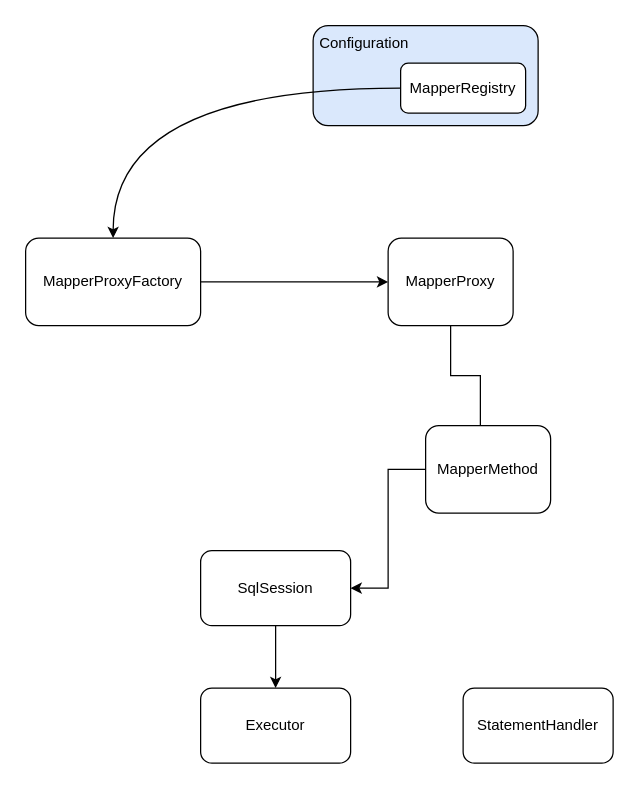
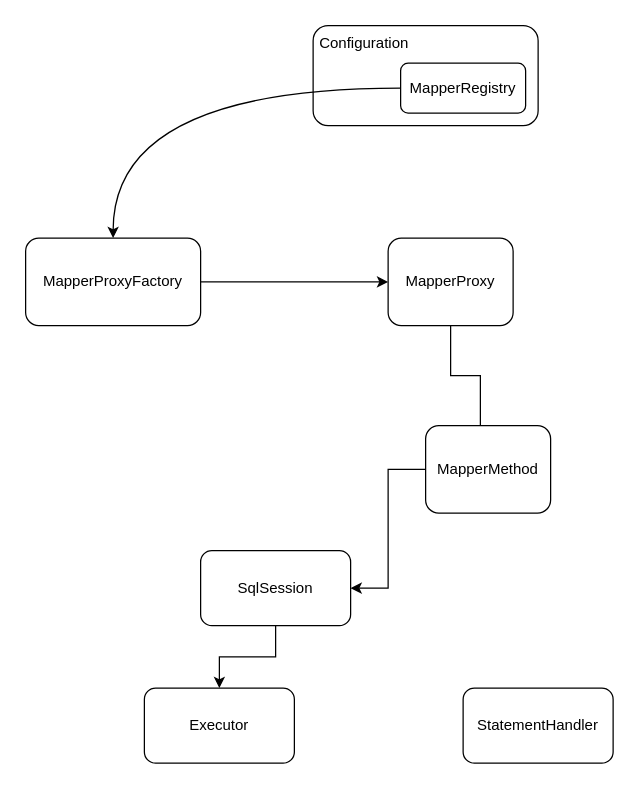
- <mxCell id="12" value="&amp;nbsp;Configuration" style="rounded=1;whiteSpace=wrap;html=1;align=left;verticalAlign=top;fillColor=#dae8fc;" vertex="1" parent="1"><mxGeometry x="250" y="20" width="180" height="80" as="geometry" /></mxCell>
+ <mxCell id="12" value="&amp;nbsp;Configuration" style="rounded=1;whiteSpace=wrap;html=1;align=left;verticalAlign=top;" vertex="1" parent="1"><mxGeometry x="250" y="20" width="180" height="80" as="geometry" /></mxCell>
- <mxCell id="10" value="Executor" style="rounded=1;whiteSpace=wrap;html=1;" vertex="1" parent="1"><mxGeometry x="160" y="550" width="120" height="60" as="geometry" /></mxCell>
+ <mxCell id="10" value="Executor" style="rounded=1;whiteSpace=wrap;html=1;" vertex="1" parent="1"><mxGeometry x="115" y="550" width="120" height="60" as="geometry" /></mxCell>
